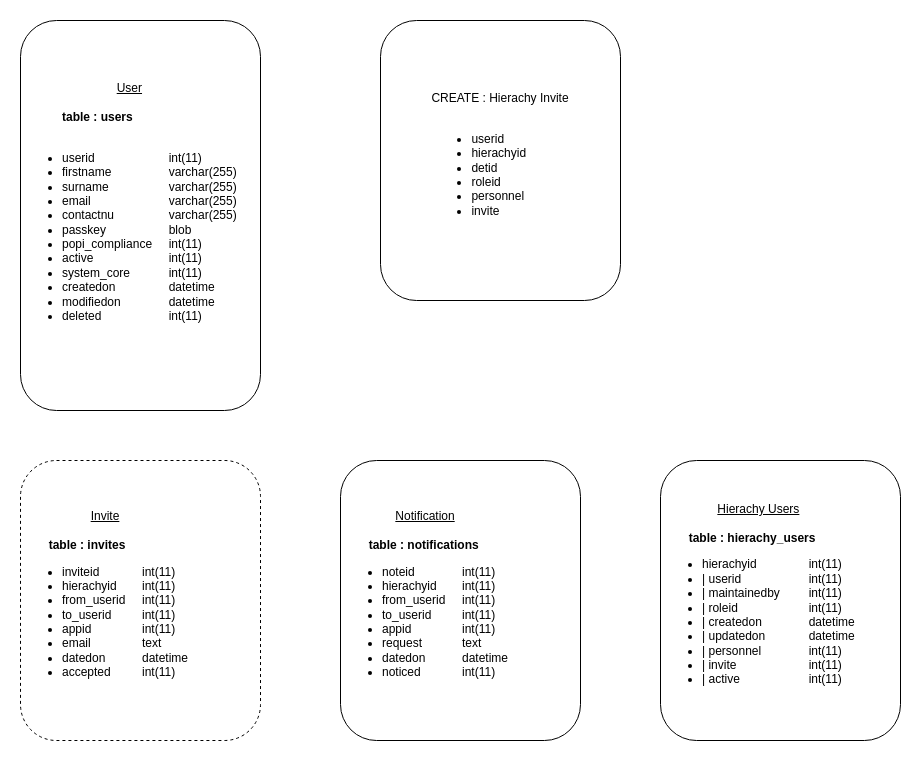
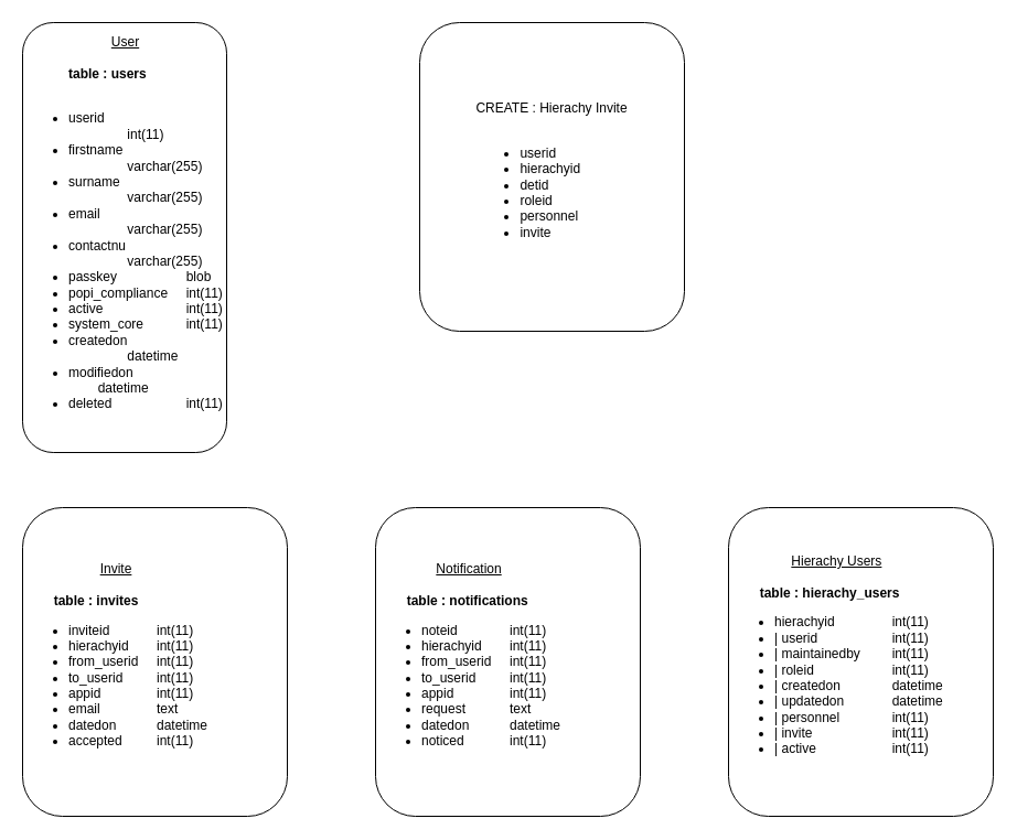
- <mxCell id="2" value="&lt;div style=&quot;text-align: center&quot;&gt;&lt;span&gt;&lt;u&gt;User&lt;/u&gt;&lt;/span&gt;&lt;/div&gt;&lt;div style=&quot;text-align: center&quot;&gt;&lt;span&gt;&lt;u&gt;&lt;br&gt;&lt;/u&gt;&lt;/span&gt;&lt;/div&gt;&lt;blockquote style=&quot;margin: 0 0 0 40px ; border: none ; padding: 0px&quot;&gt;&lt;div&gt;&lt;span&gt;&lt;b&gt;table : users&lt;/b&gt;&lt;/span&gt;&lt;/div&gt;&lt;/blockquote&gt;&lt;br&gt;&lt;div&gt;&lt;ul&gt;&lt;li&gt;userid&amp;nbsp; &amp;nbsp; &amp;nbsp; &amp;nbsp; &amp;nbsp; &lt;span style=&quot;white-space: pre&quot;&gt;&#09;&lt;span style=&quot;white-space: pre&quot;&gt;&#09;&lt;/span&gt;&lt;/span&gt;int(11)&amp;nbsp;&lt;/li&gt;&lt;li&gt;firstname&amp;nbsp; &amp;nbsp; &amp;nbsp; &lt;span style=&quot;white-space: pre&quot;&gt;&#09;&lt;span style=&quot;white-space: pre&quot;&gt;&#09;&lt;/span&gt;&lt;/span&gt;varchar(255)&lt;/li&gt;&lt;li&gt;surname&amp;nbsp; &amp;nbsp; &amp;nbsp; &amp;nbsp;&lt;span style=&quot;white-space: pre&quot;&gt;&#09;&lt;span style=&quot;white-space: pre&quot;&gt;&#09;&lt;/span&gt;&lt;/span&gt;varchar(255)&lt;/li&gt;&lt;li&gt;email&amp;nbsp; &amp;nbsp; &amp;nbsp; &amp;nbsp; &amp;nbsp; &amp;nbsp; &lt;span style=&quot;white-space: pre&quot;&gt;&#09;&lt;span style=&quot;white-space: pre&quot;&gt;&#09;&lt;/span&gt;&lt;/span&gt;varchar(255)&lt;/li&gt;&lt;li&gt;contactnu&amp;nbsp; &amp;nbsp; &amp;nbsp;&lt;span style=&quot;white-space: pre&quot;&gt;&#09;&lt;span style=&quot;white-space: pre&quot;&gt;&#09;&lt;/span&gt;&lt;/span&gt;varchar(255)&lt;/li&gt;&lt;li&gt;passkey&amp;nbsp; &amp;nbsp; &amp;nbsp; &amp;nbsp; &amp;nbsp;&lt;span style=&quot;white-space: pre&quot;&gt;&#09;&lt;/span&gt;&lt;span style=&quot;white-space: pre&quot;&gt;&#09;&lt;/span&gt;blob&lt;/li&gt;&lt;li&gt;popi_compliance &lt;span style=&quot;white-space: pre&quot;&gt;&#09;&lt;/span&gt;int(11)&lt;/li&gt;&lt;li&gt;active&amp;nbsp; &amp;nbsp; &amp;nbsp; &amp;nbsp; &amp;nbsp; &lt;span style=&quot;white-space: pre&quot;&gt;&#09;&lt;/span&gt;&lt;span style=&quot;white-space: pre&quot;&gt;&#09;&lt;/span&gt;int(11)&lt;/li&gt;&lt;li&gt;system_core&amp;nbsp; &amp;nbsp; &amp;nbsp;&lt;span style=&quot;white-space: pre&quot;&gt;&#09;&lt;/span&gt;int(11)&lt;/li&gt;&lt;li&gt;createdon&amp;nbsp; &amp;nbsp; &amp;nbsp; &amp;nbsp;&lt;span style=&quot;white-space: pre&quot;&gt;&#09;&lt;/span&gt;&lt;span style=&quot;white-space: pre&quot;&gt;&#09;&lt;/span&gt;datetime&lt;/li&gt;&lt;li&gt;modifiedon&amp;nbsp; &amp;nbsp; &amp;nbsp; &lt;span style=&quot;white-space: pre&quot;&gt;&#09;&lt;/span&gt;datetime&lt;/li&gt;&lt;li&gt;deleted&amp;nbsp; &amp;nbsp; &amp;nbsp; &amp;nbsp; &amp;nbsp;&lt;span style=&quot;white-space: pre&quot;&gt;&#09;&lt;/span&gt;&lt;span style=&quot;white-space: pre&quot;&gt;&#09;&lt;/span&gt;int(11)&lt;/li&gt;&lt;/ul&gt;&lt;/div&gt;&lt;div&gt;&lt;br&gt;&lt;/div&gt;" style="rounded=1;whiteSpace=wrap;html=1;align=left;" vertex="1" parent="1"><mxGeometry x="20" y="20" width="240" height="390" as="geometry" /></mxCell>
+ <mxCell id="2" value="&lt;div style=&quot;text-align: center&quot;&gt;&lt;span&gt;&lt;u&gt;User&lt;/u&gt;&lt;/span&gt;&lt;/div&gt;&lt;div style=&quot;text-align: center&quot;&gt;&lt;span&gt;&lt;u&gt;&lt;br&gt;&lt;/u&gt;&lt;/span&gt;&lt;/div&gt;&lt;blockquote style=&quot;margin: 0 0 0 40px ; border: none ; padding: 0px&quot;&gt;&lt;div&gt;&lt;span&gt;&lt;b&gt;table : users&lt;/b&gt;&lt;/span&gt;&lt;/div&gt;&lt;/blockquote&gt;&lt;br&gt;&lt;div&gt;&lt;ul&gt;&lt;li&gt;userid&amp;nbsp; &amp;nbsp; &amp;nbsp; &amp;nbsp; &amp;nbsp; &lt;span style=&quot;white-space: pre&quot;&gt;&#09;&lt;span style=&quot;white-space: pre&quot;&gt;&#09;&lt;/span&gt;&lt;/span&gt;int(11)&amp;nbsp;&lt;/li&gt;&lt;li&gt;firstname&amp;nbsp; &amp;nbsp; &amp;nbsp; &lt;span style=&quot;white-space: pre&quot;&gt;&#09;&lt;span style=&quot;white-space: pre&quot;&gt;&#09;&lt;/span&gt;&lt;/span&gt;varchar(255)&lt;/li&gt;&lt;li&gt;surname&amp;nbsp; &amp;nbsp; &amp;nbsp; &amp;nbsp;&lt;span style=&quot;white-space: pre&quot;&gt;&#09;&lt;span style=&quot;white-space: pre&quot;&gt;&#09;&lt;/span&gt;&lt;/span&gt;varchar(255)&lt;/li&gt;&lt;li&gt;email&amp;nbsp; &amp;nbsp; &amp;nbsp; &amp;nbsp; &amp;nbsp; &amp;nbsp; &lt;span style=&quot;white-space: pre&quot;&gt;&#09;&lt;span style=&quot;white-space: pre&quot;&gt;&#09;&lt;/span&gt;&lt;/span&gt;varchar(255)&lt;/li&gt;&lt;li&gt;contactnu&amp;nbsp; &amp;nbsp; &amp;nbsp;&lt;span style=&quot;white-space: pre&quot;&gt;&#09;&lt;span style=&quot;white-space: pre&quot;&gt;&#09;&lt;/span&gt;&lt;/span&gt;varchar(255)&lt;/li&gt;&lt;li&gt;passkey&amp;nbsp; &amp;nbsp; &amp;nbsp; &amp;nbsp; &amp;nbsp;&lt;span style=&quot;white-space: pre&quot;&gt;&#09;&lt;/span&gt;&lt;span style=&quot;white-space: pre&quot;&gt;&#09;&lt;/span&gt;blob&lt;/li&gt;&lt;li&gt;popi_compliance &lt;span style=&quot;white-space: pre&quot;&gt;&#09;&lt;/span&gt;int(11)&lt;/li&gt;&lt;li&gt;active&amp;nbsp; &amp;nbsp; &amp;nbsp; &amp;nbsp; &amp;nbsp; &lt;span style=&quot;white-space: pre&quot;&gt;&#09;&lt;/span&gt;&lt;span style=&quot;white-space: pre&quot;&gt;&#09;&lt;/span&gt;int(11)&lt;/li&gt;&lt;li&gt;system_core&amp;nbsp; &amp;nbsp; &amp;nbsp;&lt;span style=&quot;white-space: pre&quot;&gt;&#09;&lt;/span&gt;int(11)&lt;/li&gt;&lt;li&gt;createdon&amp;nbsp; &amp;nbsp; &amp;nbsp; &amp;nbsp;&lt;span style=&quot;white-space: pre&quot;&gt;&#09;&lt;/span&gt;&lt;span style=&quot;white-space: pre&quot;&gt;&#09;&lt;/span&gt;datetime&lt;/li&gt;&lt;li&gt;modifiedon&amp;nbsp; &amp;nbsp; &amp;nbsp; &lt;span style=&quot;white-space: pre&quot;&gt;&#09;&lt;/span&gt;datetime&lt;/li&gt;&lt;li&gt;deleted&amp;nbsp; &amp;nbsp; &amp;nbsp; &amp;nbsp; &amp;nbsp;&lt;span style=&quot;white-space: pre&quot;&gt;&#09;&lt;/span&gt;&lt;span style=&quot;white-space: pre&quot;&gt;&#09;&lt;/span&gt;int(11)&lt;/li&gt;&lt;/ul&gt;&lt;/div&gt;&lt;div&gt;&lt;br&gt;&lt;/div&gt;" style="rounded=1;whiteSpace=wrap;html=1;align=left;" vertex="1" parent="1"><mxGeometry x="20" y="20" width="185" height="390" as="geometry" /></mxCell>
- <mxCell id="3" value="&lt;div style=&quot;text-align: center&quot;&gt;&lt;u&gt;Invite&lt;/u&gt;&lt;br&gt;&lt;/div&gt;&lt;div style=&quot;text-align: center&quot;&gt;&lt;u&gt;&lt;br&gt;&lt;/u&gt;&lt;/div&gt;&lt;div&gt;&lt;b&gt;&lt;span style=&quot;white-space: pre&quot;&gt;&#09;&lt;/span&gt;table : invites&lt;/b&gt;&lt;br&gt;&lt;ul&gt;&lt;li&gt;inviteid&amp;nbsp; &amp;nbsp; &lt;span style=&quot;white-space: pre&quot;&gt;&#09;&lt;/span&gt;&lt;span style=&quot;white-space: pre&quot;&gt;&#09;&lt;/span&gt;int(11)&lt;/li&gt;&lt;li&gt;hierachyid&amp;nbsp; &lt;span style=&quot;white-space: pre&quot;&gt;&#09;&lt;/span&gt;int(11)&lt;/li&gt;&lt;li&gt;from_userid &lt;span style=&quot;white-space: pre&quot;&gt;&#09;&lt;/span&gt;int(11)&lt;/li&gt;&lt;li&gt;to_userid&amp;nbsp; &amp;nbsp;&lt;span style=&quot;white-space: pre&quot;&gt;&#09;&lt;/span&gt;int(11)&lt;/li&gt;&lt;li&gt;appid&amp;nbsp; &amp;nbsp; &amp;nbsp; &amp;nbsp;&lt;span style=&quot;white-space: pre&quot;&gt;&#09;&lt;/span&gt;int(11)&lt;/li&gt;&lt;li&gt;email&amp;nbsp; &amp;nbsp; &amp;nbsp; &amp;nbsp;&lt;span style=&quot;white-space: pre&quot;&gt;&#09;&lt;/span&gt;text&lt;/li&gt;&lt;li&gt;datedon&amp;nbsp; &amp;nbsp; &amp;nbsp;&lt;span style=&quot;white-space: pre&quot;&gt;&#09;&lt;/span&gt;datetime&lt;/li&gt;&lt;li&gt;accepted&amp;nbsp; &amp;nbsp; &lt;span style=&quot;white-space: pre&quot;&gt;&#09;&lt;/span&gt;int(11)&lt;/li&gt;&lt;/ul&gt;&lt;/div&gt;" style="rounded=1;whiteSpace=wrap;html=1;align=left;dashed=1;" vertex="1" parent="1"><mxGeometry x="20" y="460" width="240" height="280" as="geometry" /></mxCell>
+ <mxCell id="3" value="&lt;div style=&quot;text-align: center&quot;&gt;&lt;u&gt;Invite&lt;/u&gt;&lt;br&gt;&lt;/div&gt;&lt;div style=&quot;text-align: center&quot;&gt;&lt;u&gt;&lt;br&gt;&lt;/u&gt;&lt;/div&gt;&lt;div&gt;&lt;b&gt;&lt;span style=&quot;white-space: pre&quot;&gt;&#09;&lt;/span&gt;table : invites&lt;/b&gt;&lt;br&gt;&lt;ul&gt;&lt;li&gt;inviteid&amp;nbsp; &amp;nbsp; &lt;span style=&quot;white-space: pre&quot;&gt;&#09;&lt;/span&gt;&lt;span style=&quot;white-space: pre&quot;&gt;&#09;&lt;/span&gt;int(11)&lt;/li&gt;&lt;li&gt;hierachyid&amp;nbsp; &lt;span style=&quot;white-space: pre&quot;&gt;&#09;&lt;/span&gt;int(11)&lt;/li&gt;&lt;li&gt;from_userid &lt;span style=&quot;white-space: pre&quot;&gt;&#09;&lt;/span&gt;int(11)&lt;/li&gt;&lt;li&gt;to_userid&amp;nbsp; &amp;nbsp;&lt;span style=&quot;white-space: pre&quot;&gt;&#09;&lt;/span&gt;int(11)&lt;/li&gt;&lt;li&gt;appid&amp;nbsp; &amp;nbsp; &amp;nbsp; &amp;nbsp;&lt;span style=&quot;white-space: pre&quot;&gt;&#09;&lt;/span&gt;int(11)&lt;/li&gt;&lt;li&gt;email&amp;nbsp; &amp;nbsp; &amp;nbsp; &amp;nbsp;&lt;span style=&quot;white-space: pre&quot;&gt;&#09;&lt;/span&gt;text&lt;/li&gt;&lt;li&gt;datedon&amp;nbsp; &amp;nbsp; &amp;nbsp;&lt;span style=&quot;white-space: pre&quot;&gt;&#09;&lt;/span&gt;datetime&lt;/li&gt;&lt;li&gt;accepted&amp;nbsp; &amp;nbsp; &lt;span style=&quot;white-space: pre&quot;&gt;&#09;&lt;/span&gt;int(11)&lt;/li&gt;&lt;/ul&gt;&lt;/div&gt;" style="rounded=1;whiteSpace=wrap;html=1;align=left;" vertex="1" parent="1"><mxGeometry x="20" y="460" width="240" height="280" as="geometry" /></mxCell>
